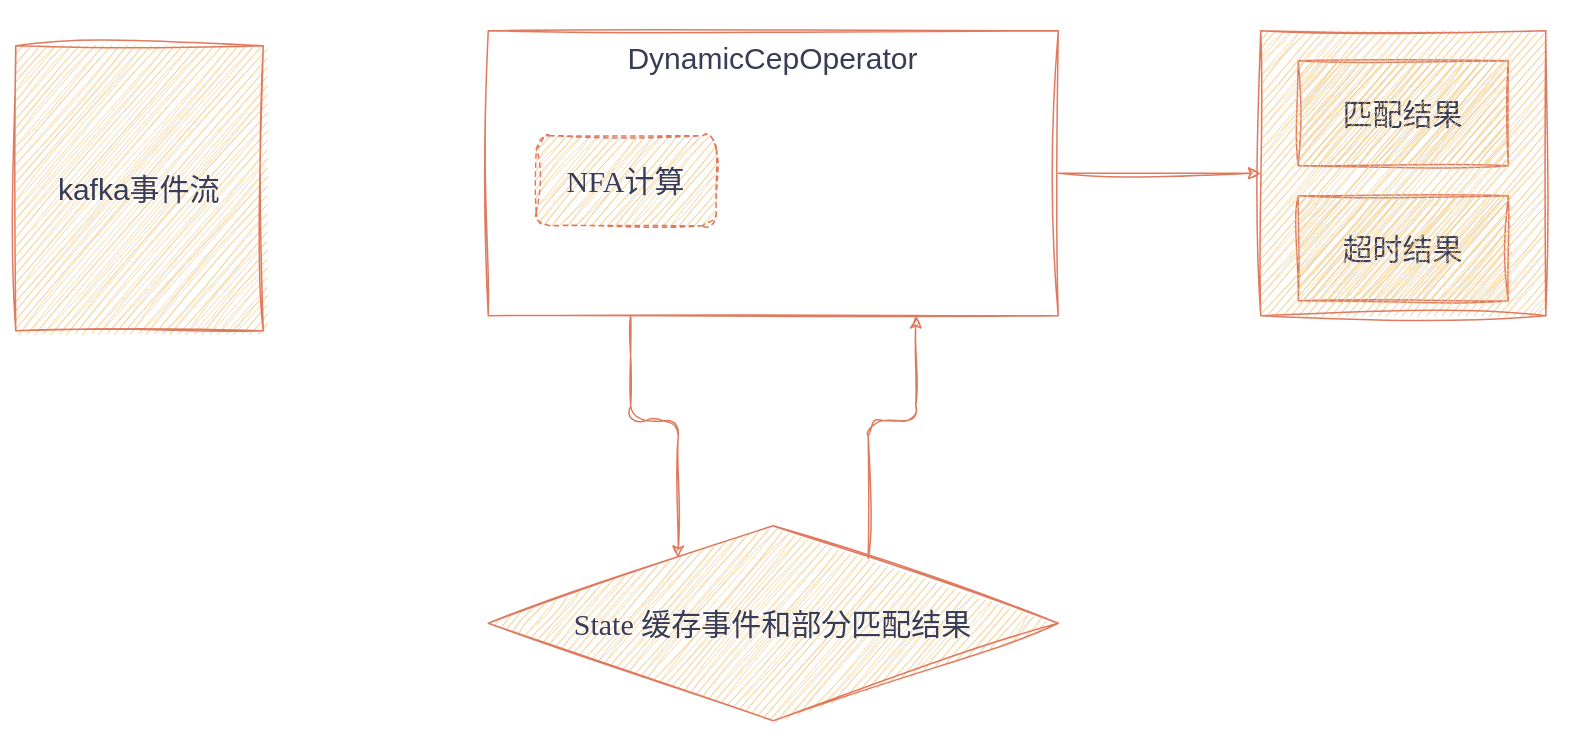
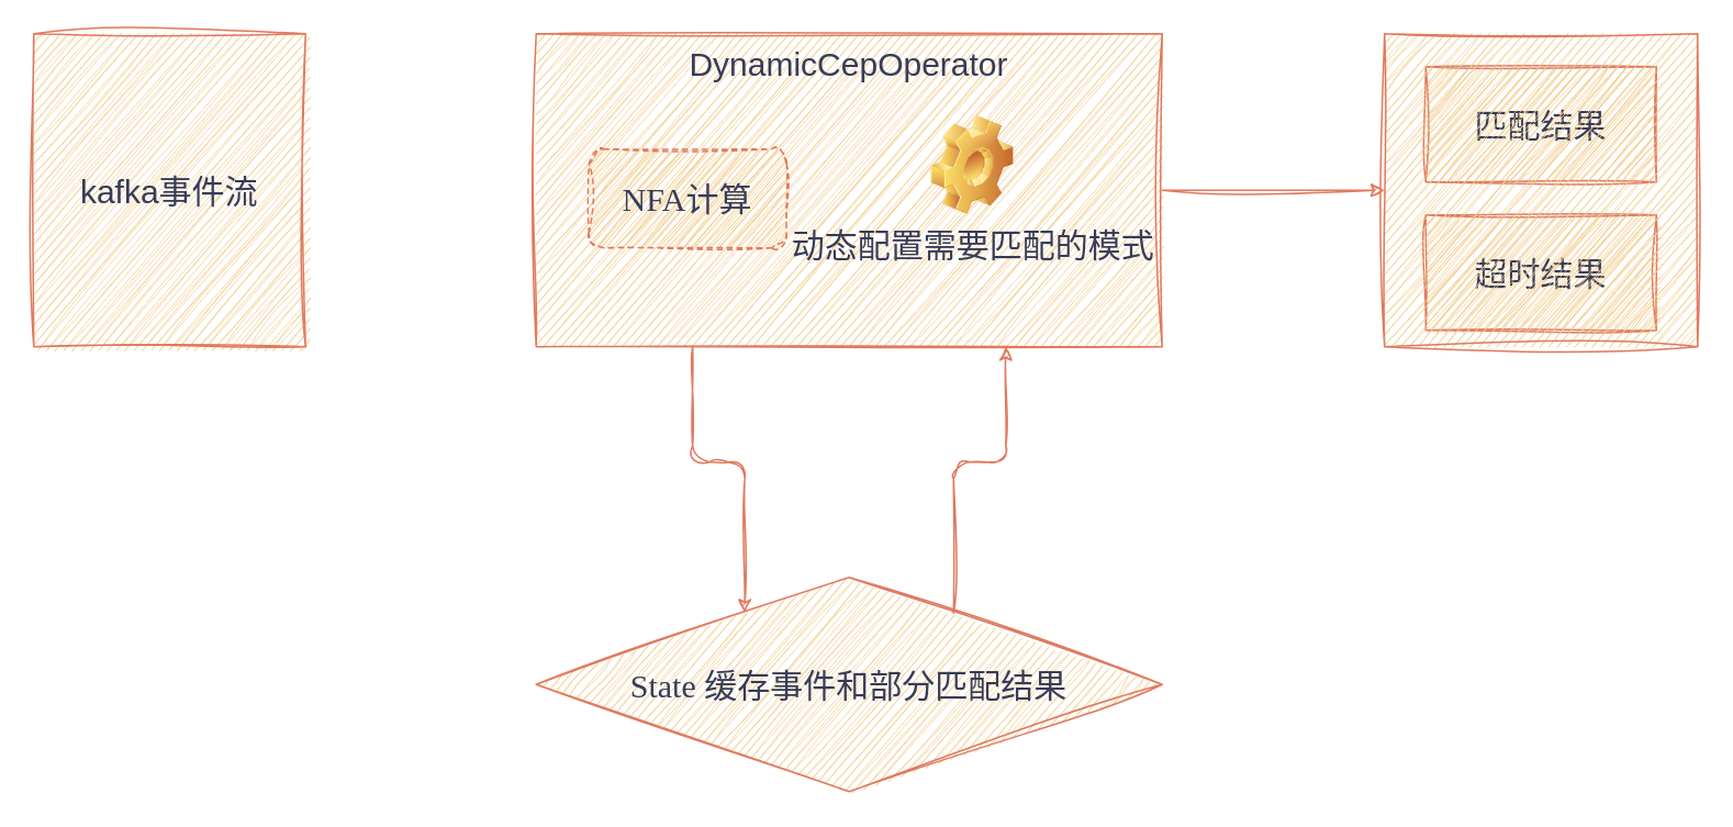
+ <mxCell id="9" value="动态配置需要匹配的模式" style="shape=image;html=1;verticalLabelPosition=bottom;verticalAlign=top;imageAspect=0;image=img/clipart/Gear_128x128.png;rounded=1;sketch=1;hachureGap=4;jiggle=2;curveFitting=1;strokeColor=#E07A5F;fontFamily=Architects Daughter;fontSource=https%3A%2F%2Ffonts.googleapis.com%2Fcss%3Ffamily%3DArchitects%2BDaughter;fontSize=20;fontColor=#393C56;fillColor=#F2CC8F;" vertex="1" parent="1"><mxGeometry x="565" y="70" width="50" height="60" as="geometry" /></mxCell>
- <mxCell id="5" value="&lt;font face=&quot;Helvetica&quot;&gt;DynamicCepOperator&lt;/font&gt;" style="rounded=0;whiteSpace=wrap;html=1;sketch=1;hachureGap=4;jiggle=2;curveFitting=1;strokeColor=#E07A5F;fontFamily=Architects Daughter;fontSource=https%3A%2F%2Ffonts.googleapis.com%2Fcss%3Ffamily%3DArchitects%2BDaughter;fontSize=20;fontColor=#393C56;fillColor=#ffffff;verticalAlign=top;" vertex="1" parent="1"><mxGeometry x="325" y="20" width="380" height="190" as="geometry" /></mxCell>
+ <mxCell id="5" value="&lt;font face=&quot;Helvetica&quot;&gt;DynamicCepOperator&lt;/font&gt;" style="rounded=0;whiteSpace=wrap;html=1;sketch=1;hachureGap=4;jiggle=2;curveFitting=1;strokeColor=#E07A5F;fontFamily=Architects Daughter;fontSource=https%3A%2F%2Ffonts.googleapis.com%2Fcss%3Ffamily%3DArchitects%2BDaughter;fontSize=20;fontColor=#393C56;fillColor=#F2CC8F;verticalAlign=top;" vertex="1" parent="1"><mxGeometry x="325" y="20" width="380" height="190" as="geometry" /></mxCell>
- <mxCell id="2" value="&lt;font face=&quot;Helvetica&quot;&gt;kafka事件流&lt;/font&gt;" style="rounded=0;whiteSpace=wrap;html=1;sketch=1;hachureGap=4;jiggle=2;curveFitting=1;strokeColor=#E07A5F;fontFamily=Architects Daughter;fontSource=https%3A%2F%2Ffonts.googleapis.com%2Fcss%3Ffamily%3DArchitects%2BDaughter;fontSize=20;fontColor=#393C56;fillColor=#F2CC8F;" vertex="1" parent="1"><mxGeometry x="10" y="30" width="165" height="190" as="geometry" /></mxCell>
+ <mxCell id="2" value="&lt;font face=&quot;Helvetica&quot;&gt;kafka事件流&lt;/font&gt;" style="rounded=0;whiteSpace=wrap;html=1;sketch=1;hachureGap=4;jiggle=2;curveFitting=1;strokeColor=#E07A5F;fontFamily=Architects Daughter;fontSource=https%3A%2F%2Ffonts.googleapis.com%2Fcss%3Ffamily%3DArchitects%2BDaughter;fontSize=20;fontColor=#393C56;fillColor=#F2CC8F;" vertex="1" parent="1"><mxGeometry x="20" y="20" width="165" height="190" as="geometry" /></mxCell>
